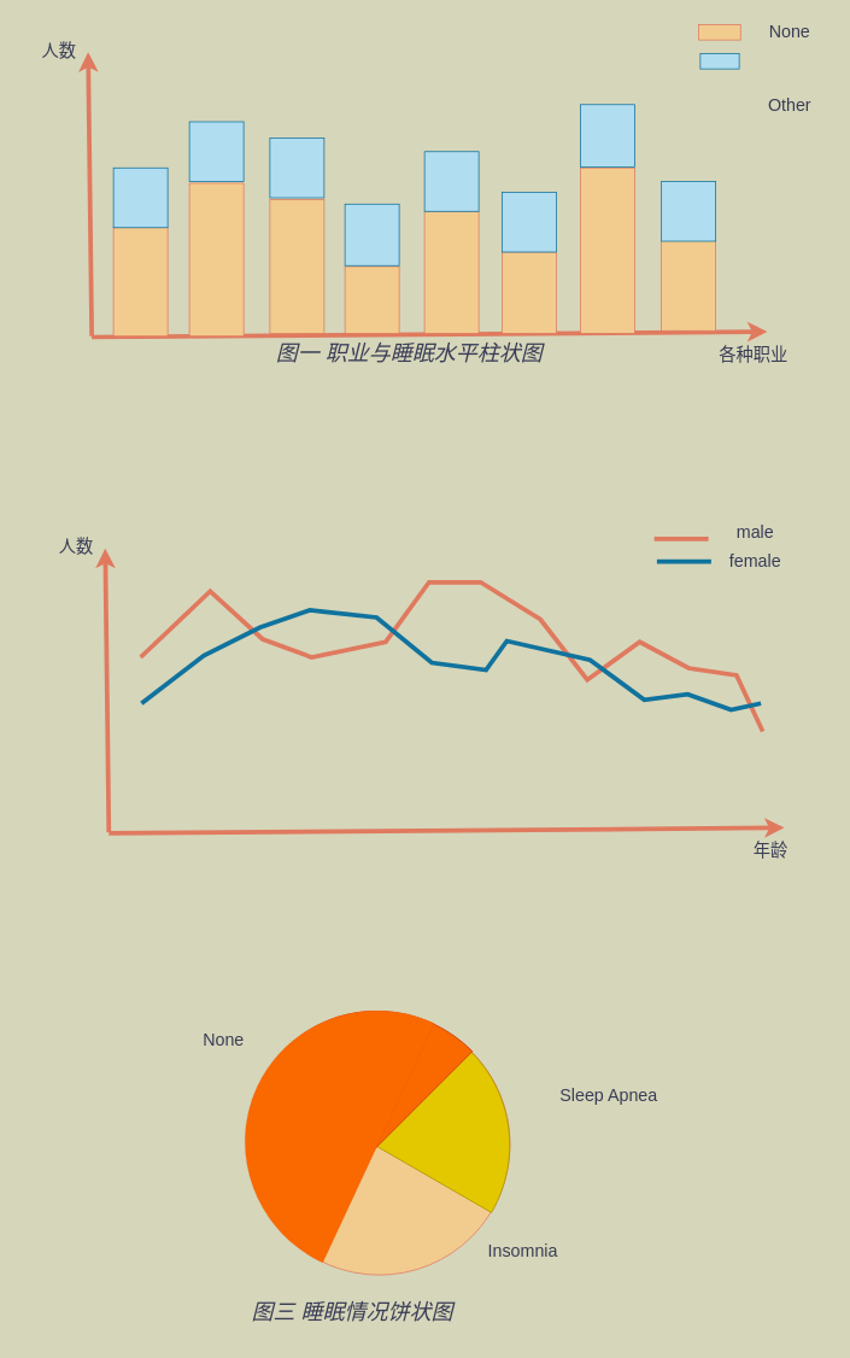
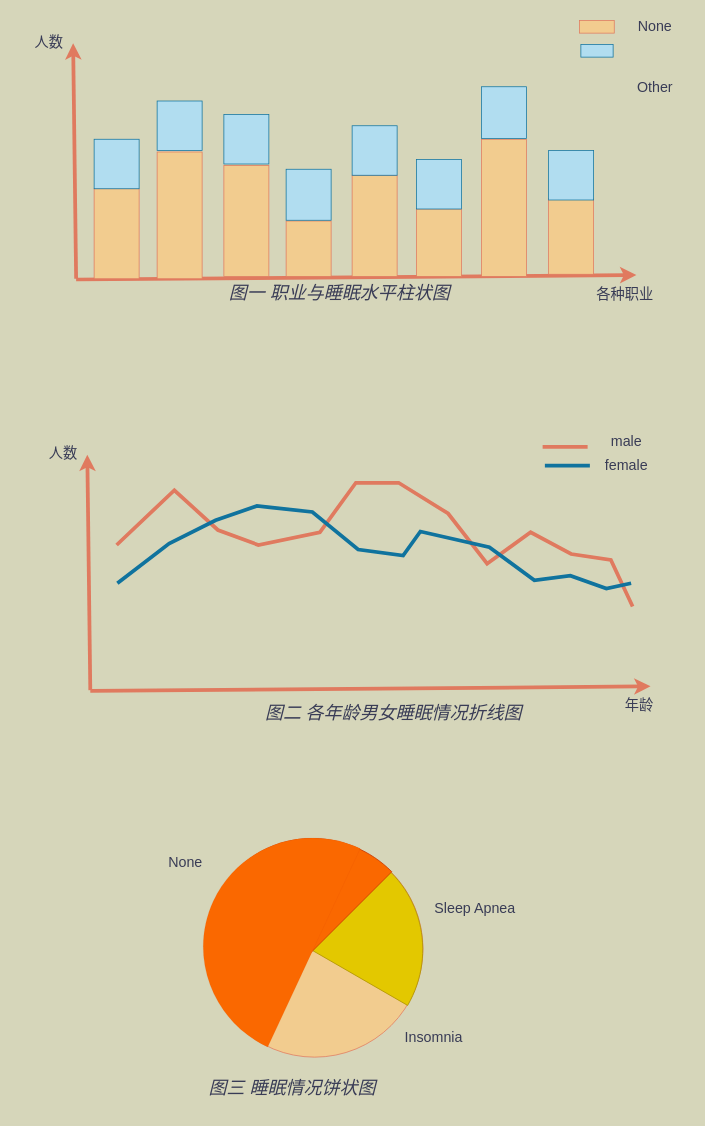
+ <mxCell id="41" value="&lt;p style=&quot;margin-left:0cm;text-indent:22.0pt;mso-list:&lt;br/&gt;l0 level1 lfo1&quot; class=&quot;MsoListParagraph&quot;&gt;&lt;span style=&quot;font-family: 楷体_GB2312;&quot;&gt;图二 各年龄男女睡眠情况折线图&lt;span lang=&quot;EN-US&quot;&gt;&lt;/span&gt;&lt;/span&gt;&lt;/p&gt;&lt;p class=&quot;MsoListParagraph&quot; style=&quot;margin-left: 0cm; text-indent: 22pt; font-size: 24px;&quot;&gt;&lt;span style=&quot;font-size: 24px; font-family: 楷体_GB2312;&quot;&gt;&lt;span lang=&quot;EN-US&quot; style=&quot;font-size: 24px;&quot;&gt;&lt;/span&gt;&lt;/span&gt;&lt;/p&gt;" style="text;html=1;align=left;verticalAlign=middle;whiteSpace=wrap;rounded=0;fontColor=#393C56;fontSize=24;fontStyle=2" vertex="1" parent="1"><mxGeometry x="321.7" y="934.5" width="392.3" height="33" as="geometry" /></mxCell>
- <mxCell id="32" value="Sleep Apnea" style="text;html=1;align=center;verticalAlign=middle;whiteSpace=wrap;rounded=0;fontColor=#393C56;fontSize=19;" vertex="1" parent="1"><mxGeometry x="603.5" y="1195.63" width="138" height="30" as="geometry" /></mxCell>
+ <mxCell id="32" value="Sleep Apnea" style="text;html=1;align=center;verticalAlign=middle;whiteSpace=wrap;rounded=0;fontColor=#393C56;fontSize=19;" vertex="1" parent="1"><mxGeometry x="563.5" y="1195.63" width="138" height="30" as="geometry" /></mxCell>
